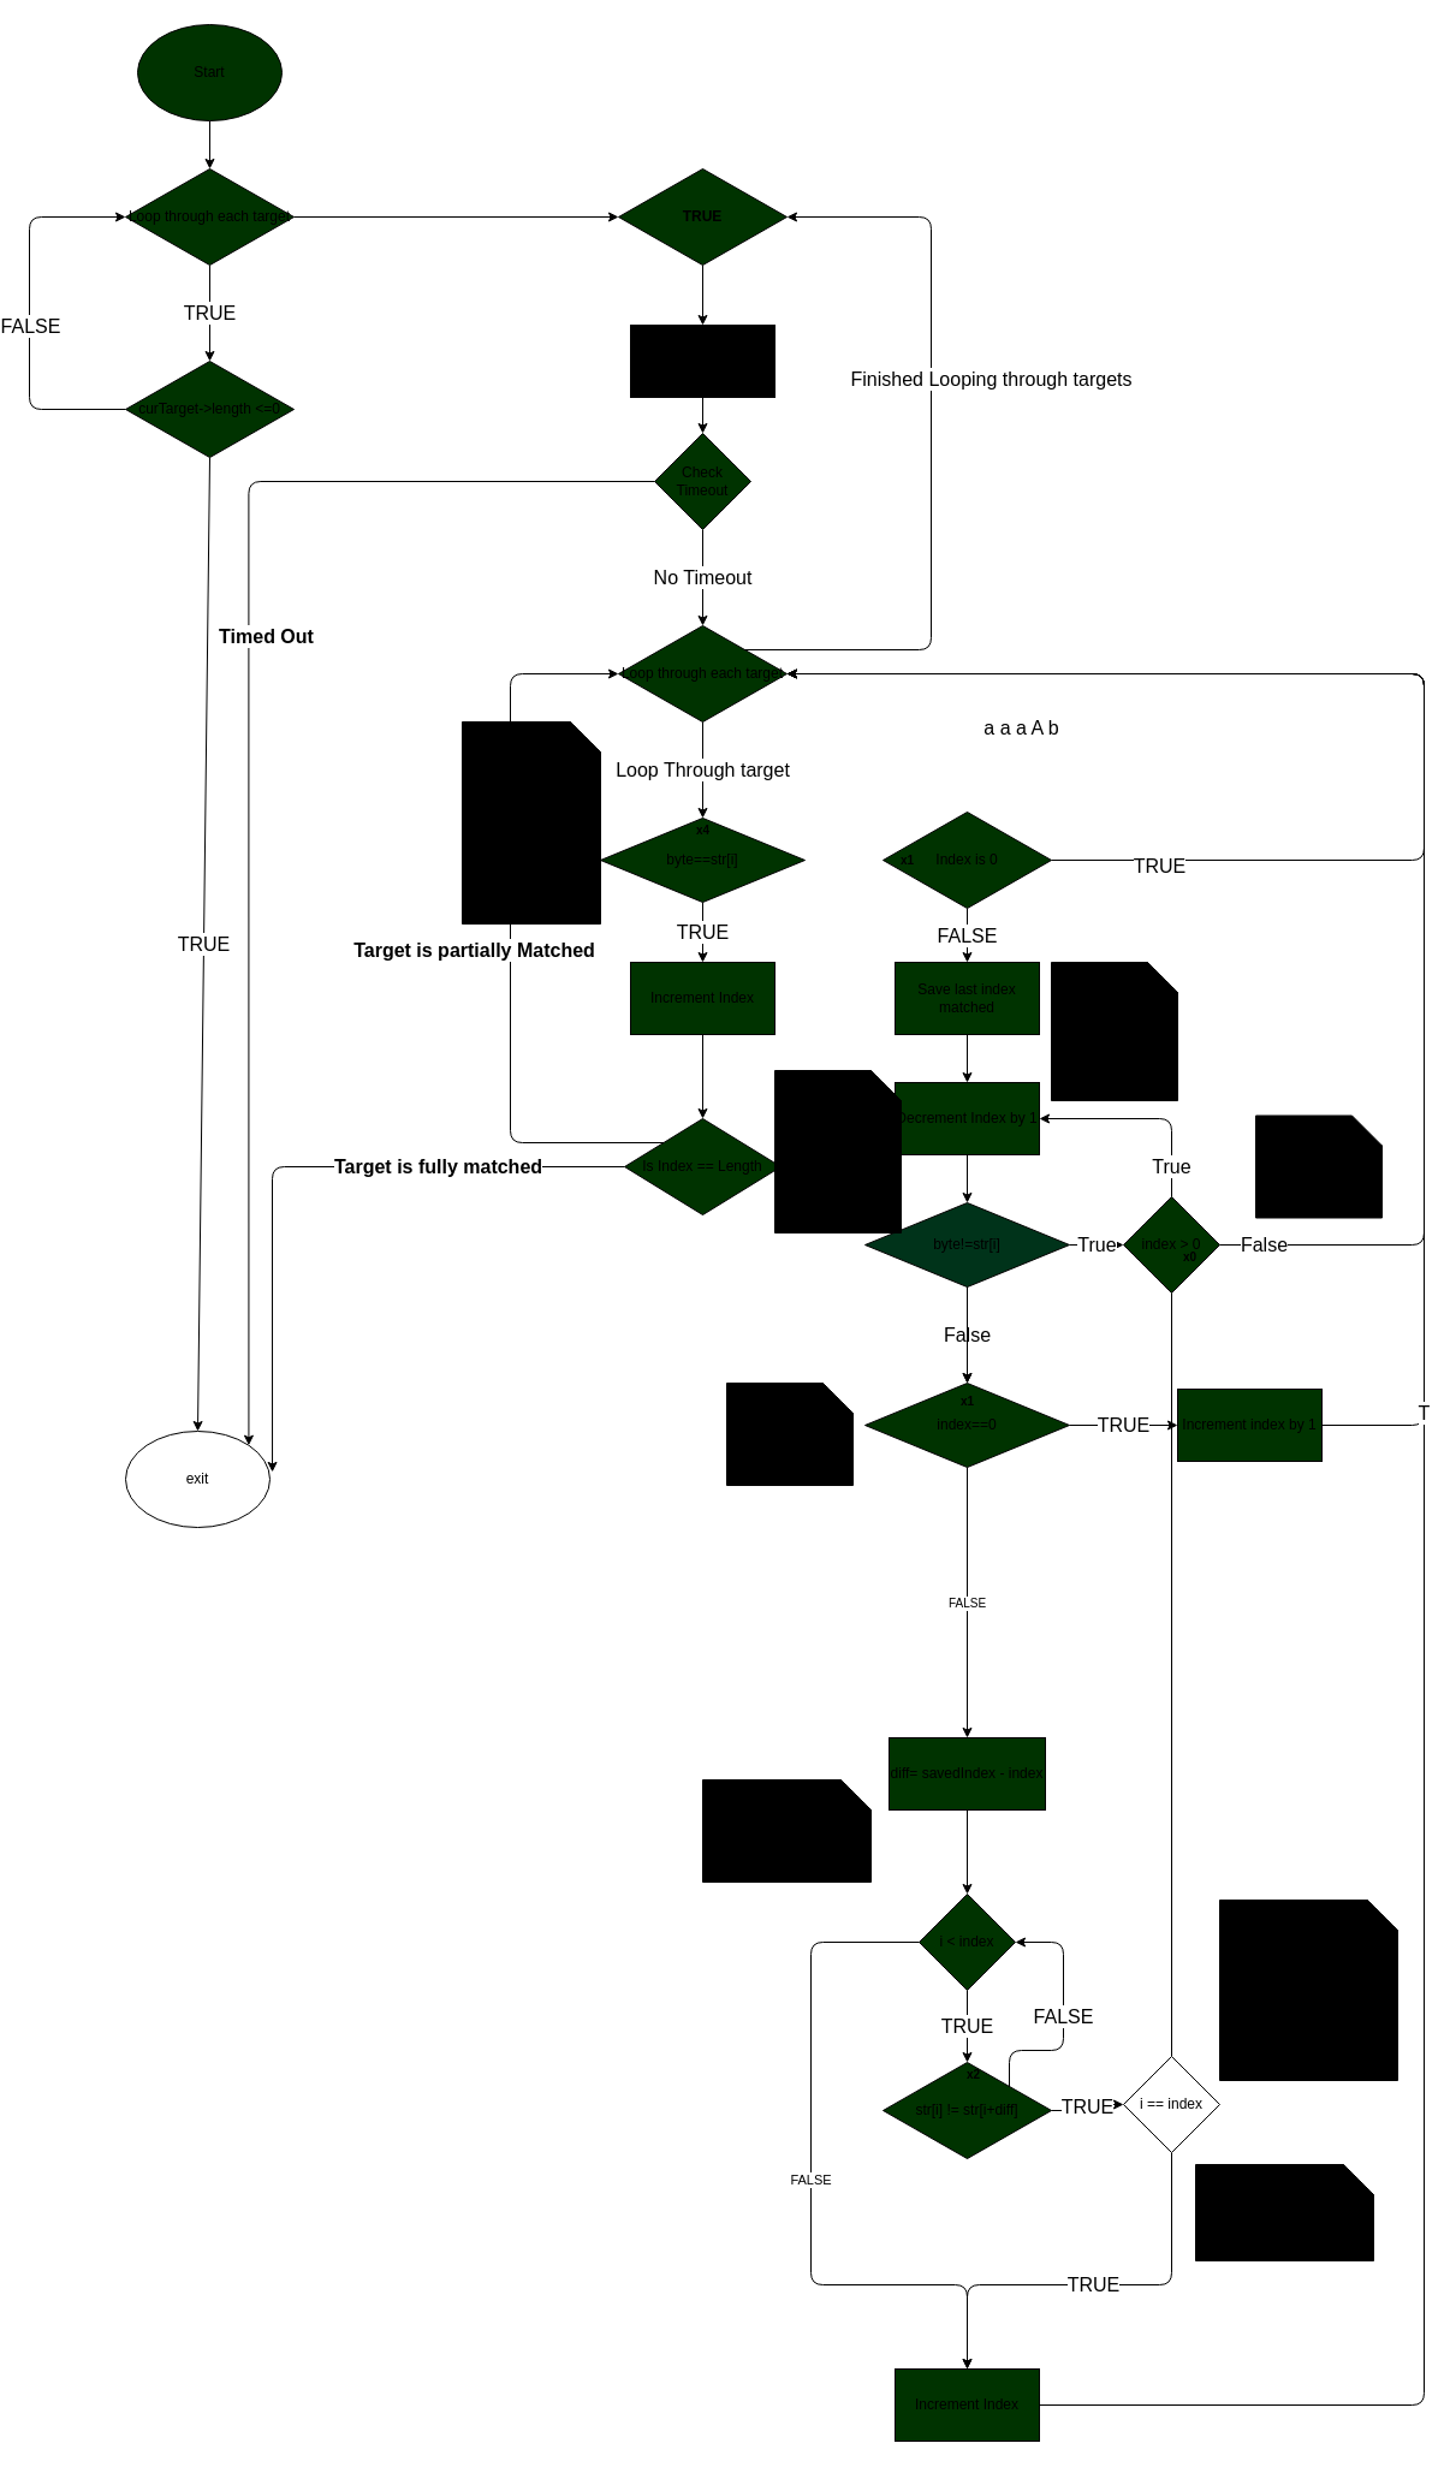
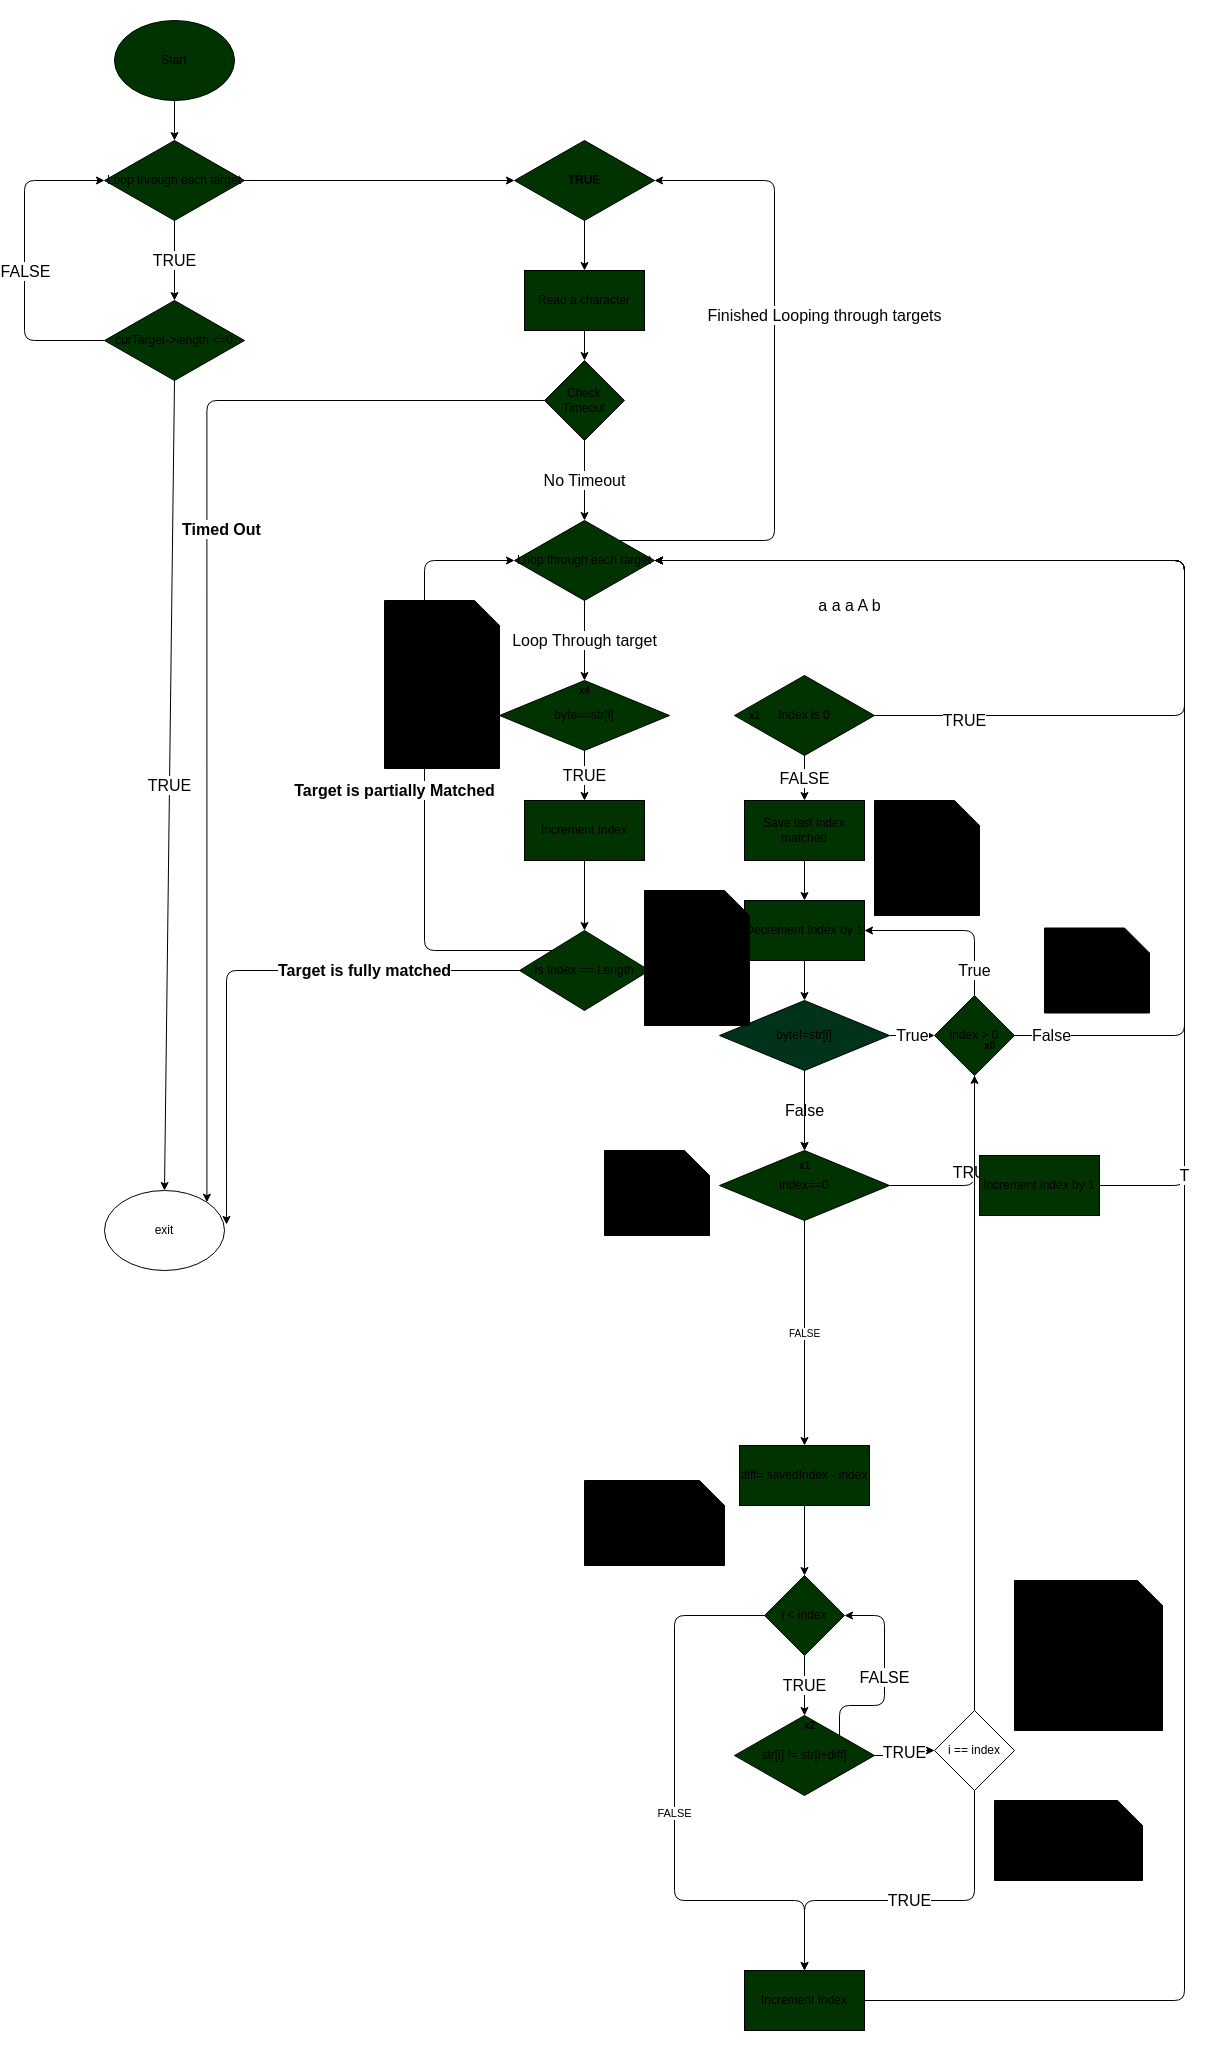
- <mxCell id="15" value="Read a character" style="whiteSpace=wrap;html=1;fillColor=#000000;" parent="1" vertex="1"><mxGeometry x="520" y="270" width="120" height="60" as="geometry" /></mxCell>
+ <mxCell id="15" value="Read a character" style="whiteSpace=wrap;html=1;fillColor=#003300;" parent="1" vertex="1"><mxGeometry x="520" y="270" width="120" height="60" as="geometry" /></mxCell>
- <mxCell id="41" value="TRUE" style="edgeStyle=orthogonalEdgeStyle;html=1;fontSize=16;" parent="1" source="43" target="45" edge="1"><mxGeometry relative="1" as="geometry" /></mxCell>
+ <mxCell id="41" value="TRUE" style="edgeStyle=orthogonalEdgeStyle;html=1;fontSize=16;" parent="1" source="43" target="61" edge="1"><mxGeometry relative="1" as="geometry" /></mxCell>
